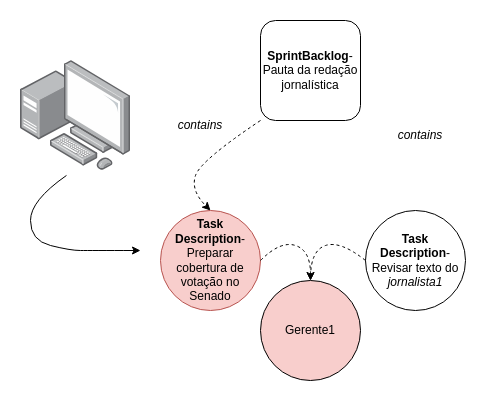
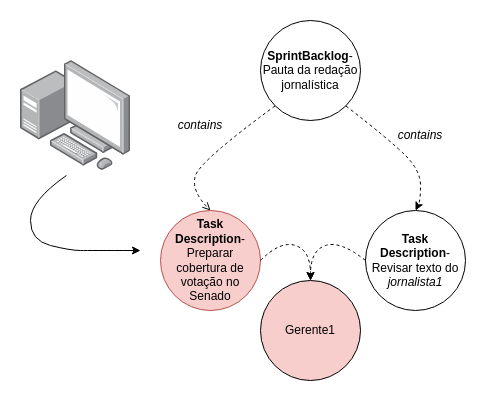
- <mxCell id="8" value="&lt;b&gt;SprintBacklog&lt;/b&gt;- Pauta da redação jornalística" style="whiteSpace=wrap;html=1;aspect=fixed;rounded=1;" parent="1" vertex="1"><mxGeometry x="260" y="20" width="100" height="100" as="geometry" /></mxCell>
+ <mxCell id="8" value="&lt;b&gt;SprintBacklog&lt;/b&gt;- Pauta da redação jornalística" style="ellipse;whiteSpace=wrap;html=1;aspect=fixed;" parent="1" vertex="1"><mxGeometry x="260" y="20" width="100" height="100" as="geometry" /></mxCell>
+ <mxCell id="6" value="" style="curved=1;endArrow=classic;html=1;rounded=0;dashed=1;exitX=1;exitY=1;exitDx=0;exitDy=0;entryX=0.5;entryY=0;entryDx=0;entryDy=0;" parent="1" source="8" target="2" edge="1"><mxGeometry width="50" height="50" relative="1" as="geometry"><mxPoint x="390" y="140" as="sourcePoint" /><mxPoint x="375" y="200" as="targetPoint" /><Array as="points"><mxPoint x="390" y="140" /><mxPoint x="420" y="170" /><mxPoint x="420" y="200" /></Array></mxGeometry></mxCell>
- <mxCell id="7" value="" style="curved=1;endArrow=classic;html=1;rounded=0;dashed=1;exitX=0;exitY=1;exitDx=0;exitDy=0;entryX=0.5;entryY=0;entryDx=0;entryDy=0;" parent="1" source="8" target="3" edge="1"><mxGeometry width="50" height="50" relative="1" as="geometry"><mxPoint x="230" y="130" as="sourcePoint" /><mxPoint x="200" y="210" as="targetPoint" /><Array as="points"><mxPoint x="200" y="160" /><mxPoint x="190" y="190" /></Array></mxGeometry></mxCell>
+ <mxCell id="7" value="" style="curved=1;endArrow=open;html=1;rounded=0;dashed=1;exitX=0;exitY=1;exitDx=0;exitDy=0;entryX=0.5;entryY=0;entryDx=0;entryDy=0;" parent="1" source="8" target="3" edge="1"><mxGeometry width="50" height="50" relative="1" as="geometry"><mxPoint x="230" y="130" as="sourcePoint" /><mxPoint x="200" y="210" as="targetPoint" /><Array as="points"><mxPoint x="200" y="160" /><mxPoint x="190" y="190" /></Array></mxGeometry></mxCell>
- <mxCell id="13" value="" style="curved=1;endArrow=open;html=1;rounded=0;dashed=1;entryX=0.5;entryY=0;entryDx=0;entryDy=0;exitX=0;exitY=0.5;exitDx=0;exitDy=0;" parent="1" source="2" target="11" edge="1"><mxGeometry width="50" height="50" relative="1" as="geometry"><mxPoint x="270" y="270" as="sourcePoint" /><mxPoint x="320" y="290" as="targetPoint" /><Array as="points"><mxPoint x="340" y="240" /><mxPoint x="310" y="250" /></Array></mxGeometry></mxCell>
+ <mxCell id="13" value="" style="curved=1;endArrow=classic;html=1;rounded=0;dashed=1;entryX=0.5;entryY=0;entryDx=0;entryDy=0;exitX=0;exitY=0.5;exitDx=0;exitDy=0;" parent="1" source="2" target="11" edge="1"><mxGeometry width="50" height="50" relative="1" as="geometry"><mxPoint x="270" y="270" as="sourcePoint" /><mxPoint x="320" y="290" as="targetPoint" /><Array as="points"><mxPoint x="340" y="240" /><mxPoint x="310" y="250" /></Array></mxGeometry></mxCell>
